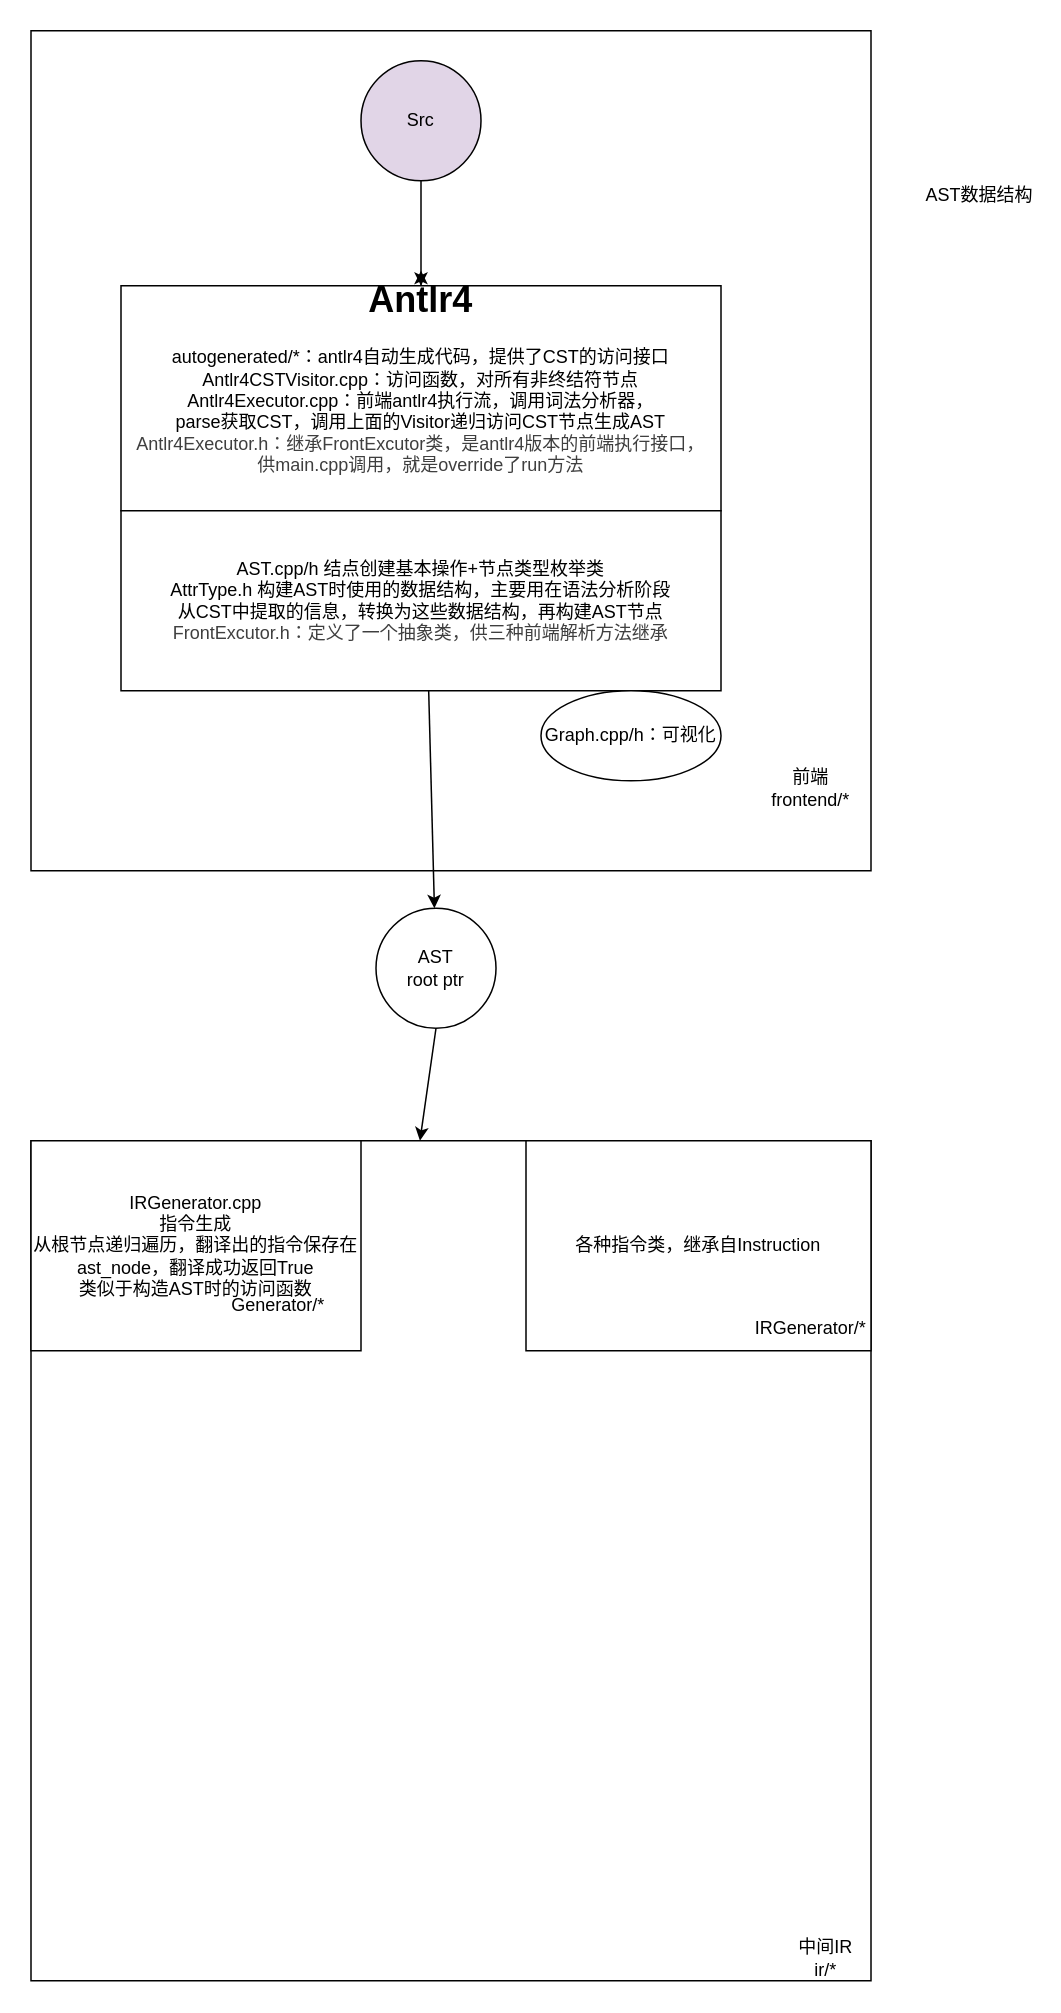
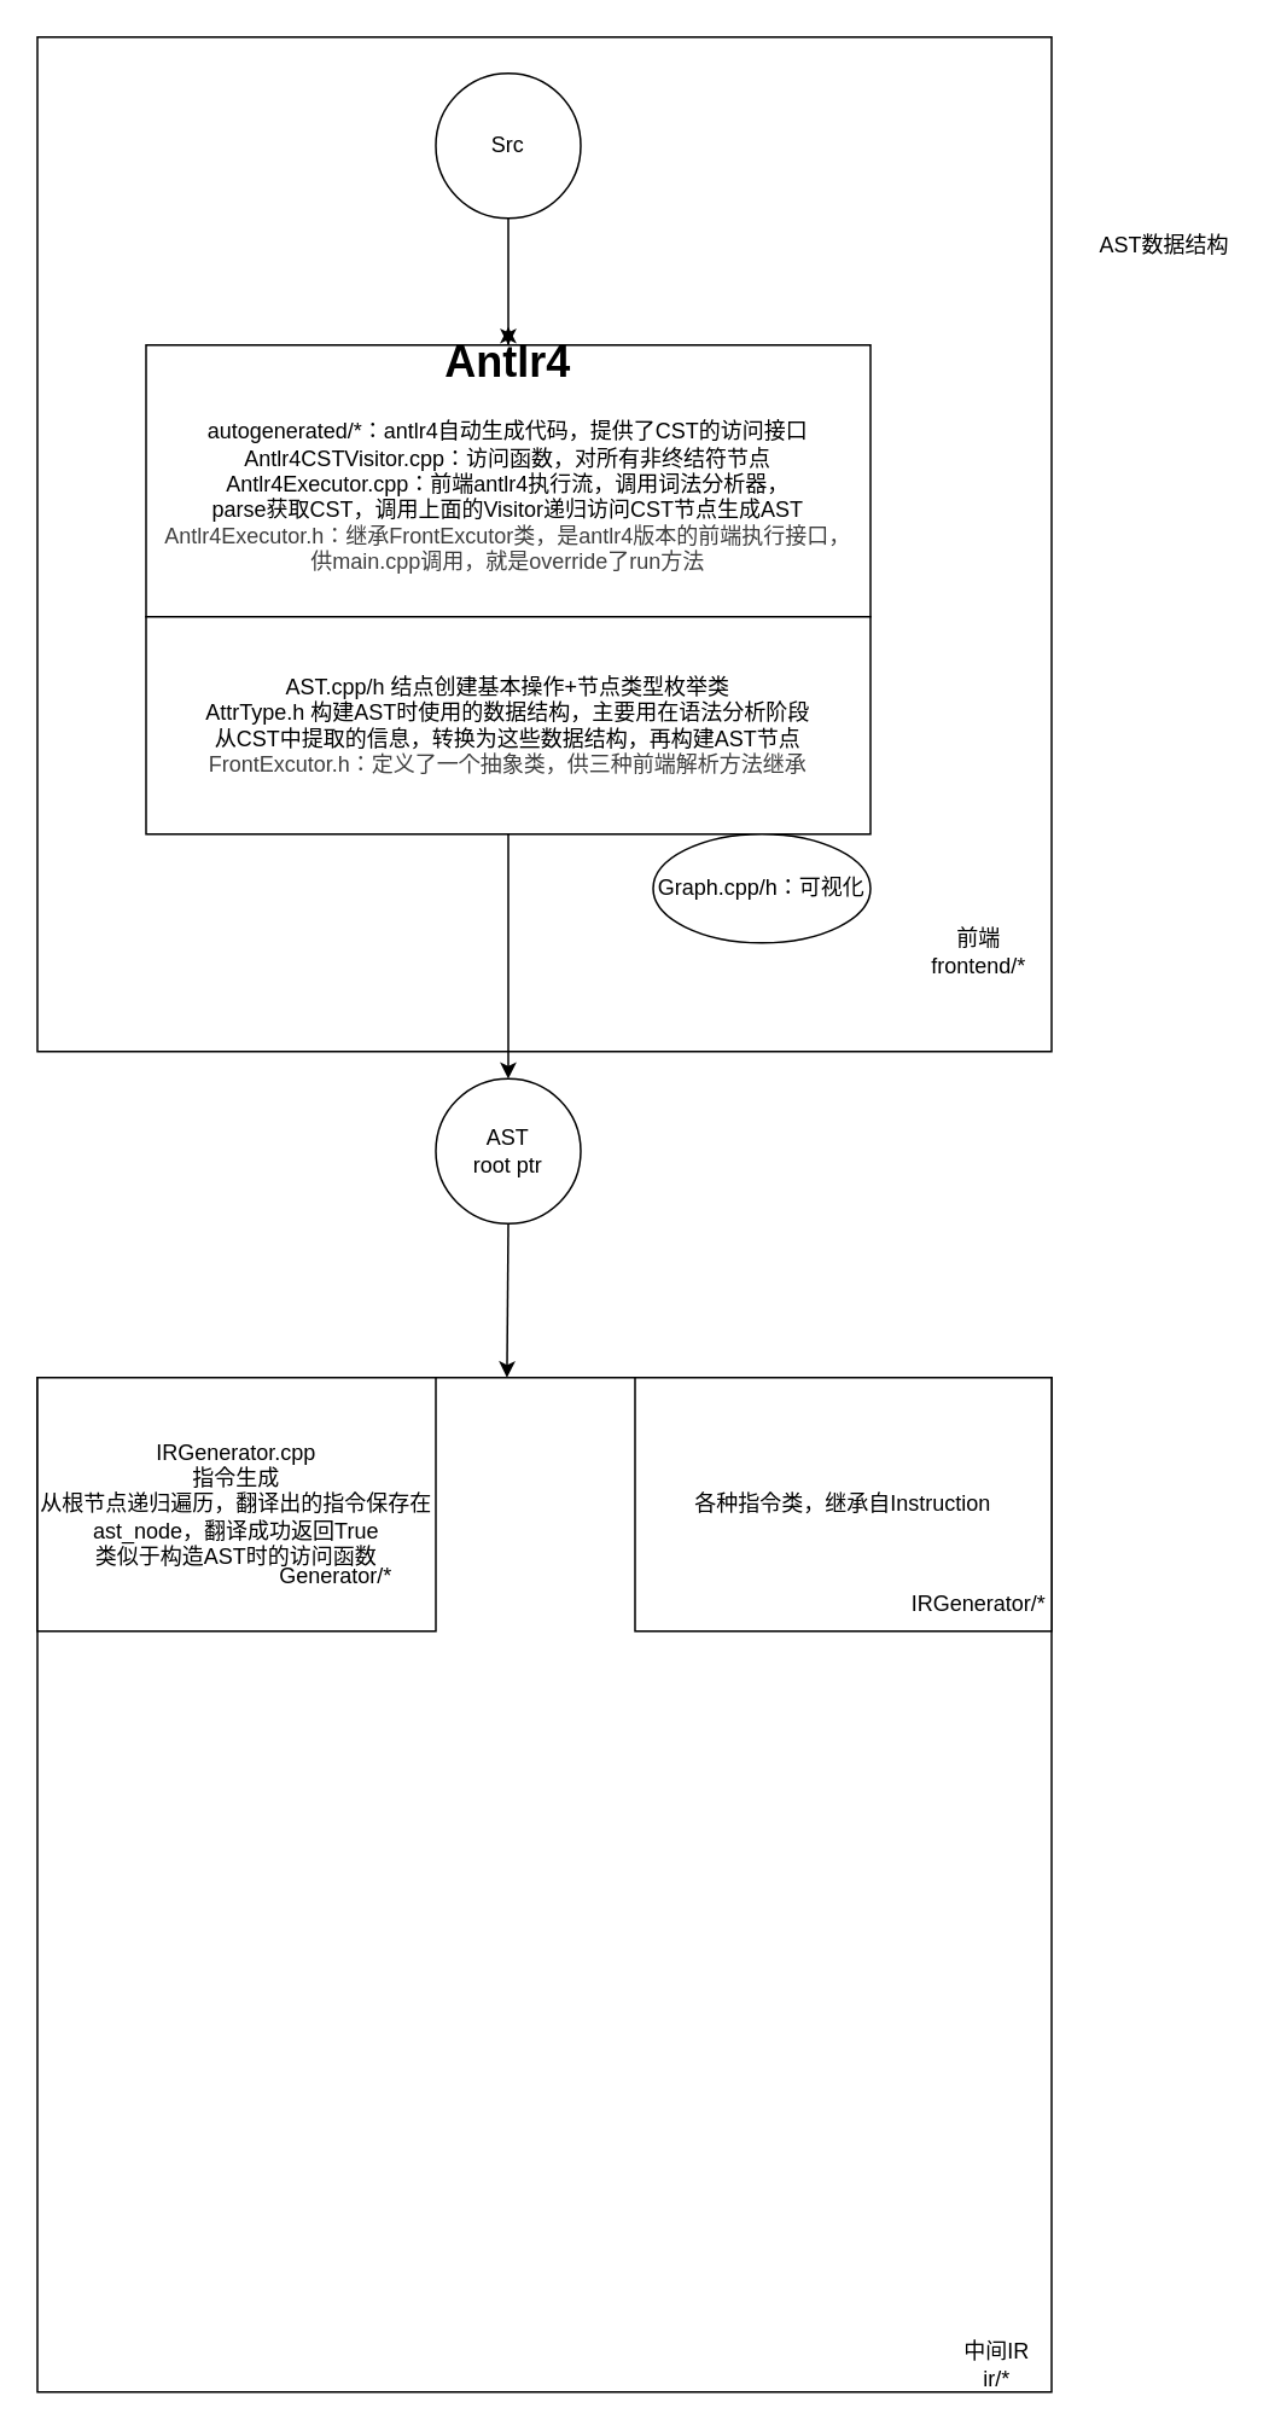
- <mxCell id="7" value="Src" style="ellipse;whiteSpace=wrap;html=1;aspect=fixed;fillColor=#e1d5e7;" parent="1" vertex="1"><mxGeometry x="240" y="40" width="80" height="80" as="geometry" /></mxCell>
+ <mxCell id="7" value="Src" style="ellipse;whiteSpace=wrap;html=1;aspect=fixed;" parent="1" vertex="1"><mxGeometry x="240" y="40" width="80" height="80" as="geometry" /></mxCell>
- <mxCell id="13" value="AST数据结构" style="text;html=1;align=center;verticalAlign=middle;whiteSpace=wrap;rounded=0;" parent="1" vertex="1"><mxGeometry x="610" y="115" width="85" height="30" as="geometry" /></mxCell>
+ <mxCell id="13" value="AST数据结构" style="text;html=1;align=center;verticalAlign=middle;whiteSpace=wrap;rounded=0;" parent="1" vertex="1"><mxGeometry x="600" y="120" width="85" height="30" as="geometry" /></mxCell>
- <mxCell id="9" value="AST&lt;div&gt;root ptr&lt;/div&gt;" style="ellipse;whiteSpace=wrap;html=1;aspect=fixed;" parent="1" vertex="1"><mxGeometry x="250" y="605" width="80" height="80" as="geometry" /></mxCell>
+ <mxCell id="9" value="AST&lt;div&gt;root ptr&lt;/div&gt;" style="ellipse;whiteSpace=wrap;html=1;aspect=fixed;" parent="1" vertex="1"><mxGeometry x="240" y="595" width="80" height="80" as="geometry" /></mxCell>
